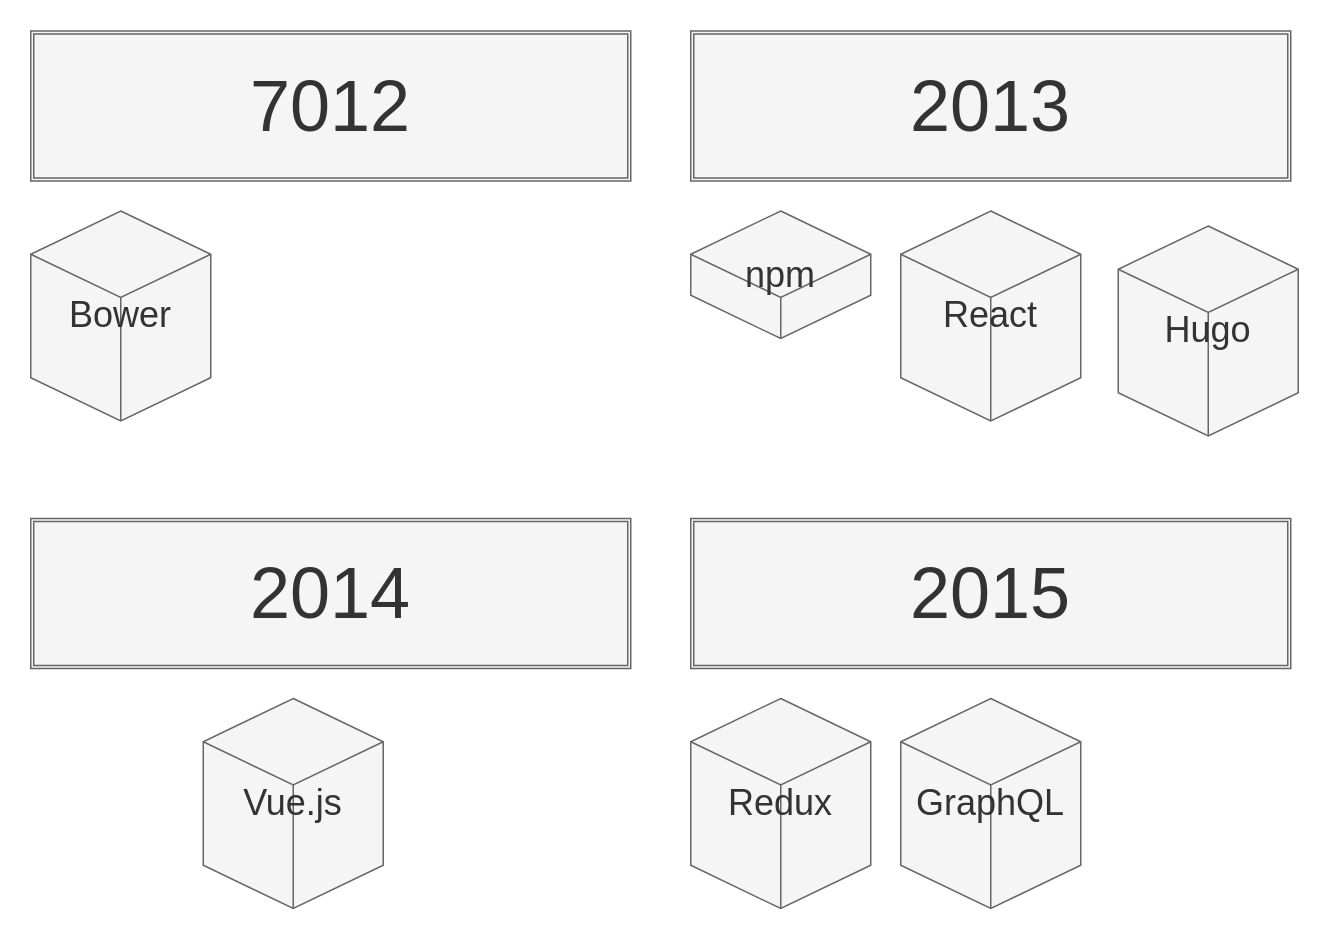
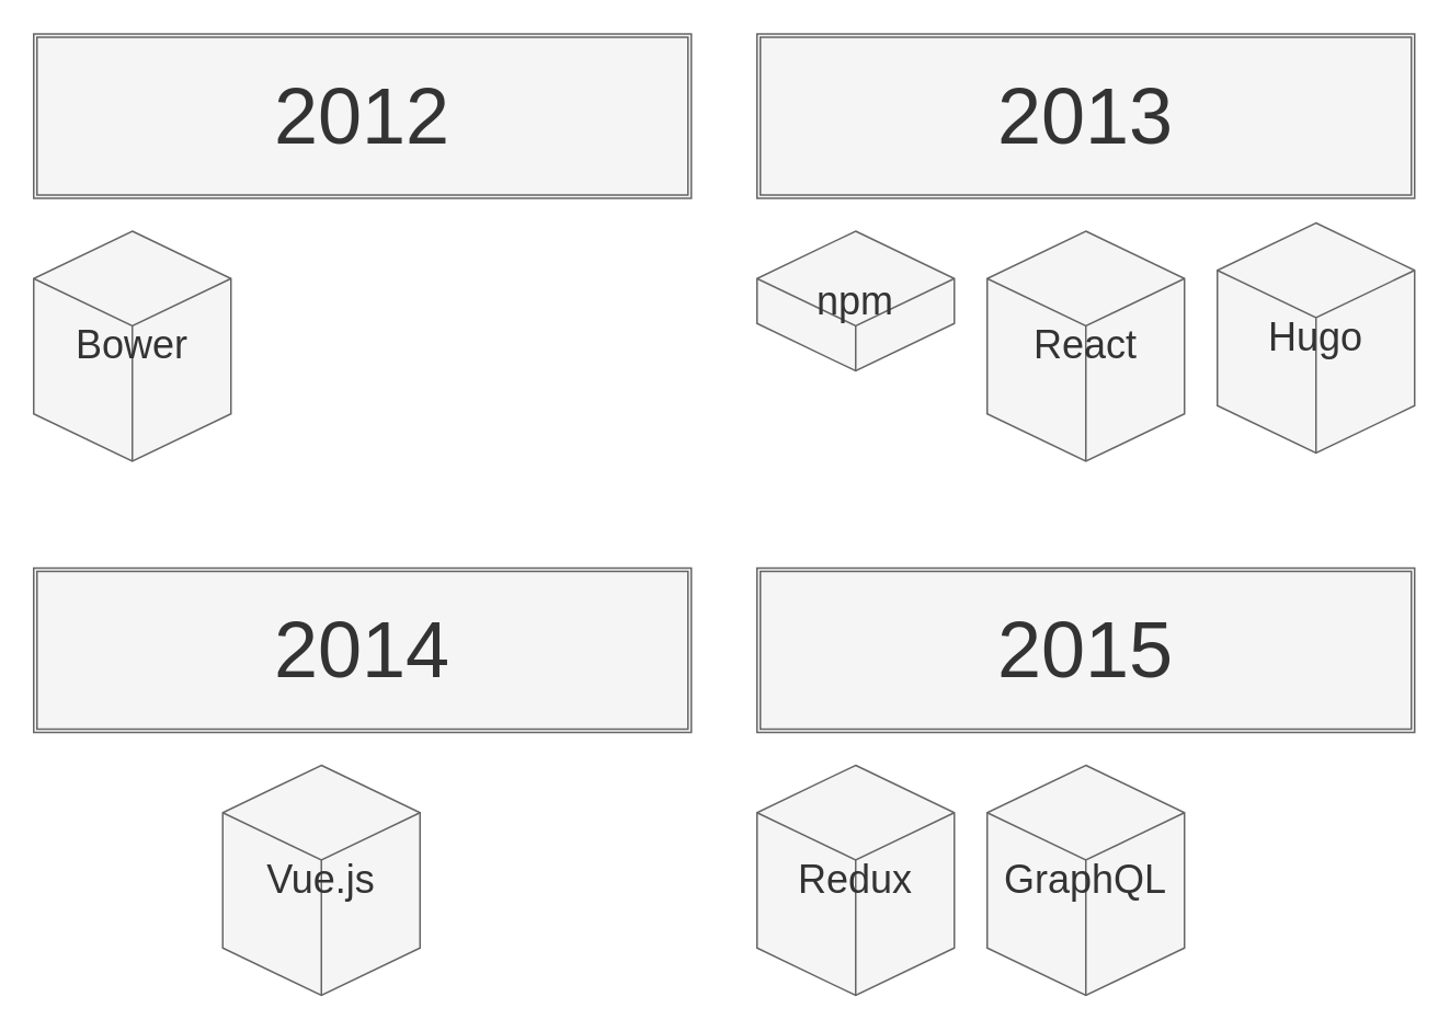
- <mxCell id="2" value="&lt;font style=&quot;font-size: 48px&quot;&gt;7012&lt;/font&gt;" style="shape=ext;double=1;rounded=0;whiteSpace=wrap;html=1;shadow=0;sketch=0;fillColor=#f5f5f5;strokeColor=#666666;fontColor=#333333;" parent="1" vertex="1"><mxGeometry width="400" height="100" as="geometry" x="20" y="20" /></mxCell>
+ <mxCell id="2" value="&lt;font style=&quot;font-size: 48px&quot;&gt;2012&lt;/font&gt;" style="shape=ext;double=1;rounded=0;whiteSpace=wrap;html=1;shadow=0;sketch=0;fillColor=#f5f5f5;strokeColor=#666666;fontColor=#333333;" parent="1" vertex="1"><mxGeometry width="400" height="100" as="geometry" x="20" y="20" /></mxCell>
- <mxCell id="7" value="&lt;font style=&quot;font-size: 24px&quot;&gt;Hugo&lt;/font&gt;" style="html=1;whiteSpace=wrap;shape=isoCube2;backgroundOutline=1;isoAngle=15;shadow=0;sketch=0;fillColor=#f5f5f5;strokeColor=#666666;fontColor=#333333;" parent="1" vertex="1"><mxGeometry x="745" y="150" width="120" height="140" as="geometry" /></mxCell>
+ <mxCell id="7" value="&lt;font style=&quot;font-size: 24px&quot;&gt;Hugo&lt;/font&gt;" style="html=1;whiteSpace=wrap;shape=isoCube2;backgroundOutline=1;isoAngle=15;shadow=0;sketch=0;fillColor=#f5f5f5;strokeColor=#666666;fontColor=#333333;" parent="1" vertex="1"><mxGeometry x="740" y="135" width="120" height="140" as="geometry" /></mxCell>
